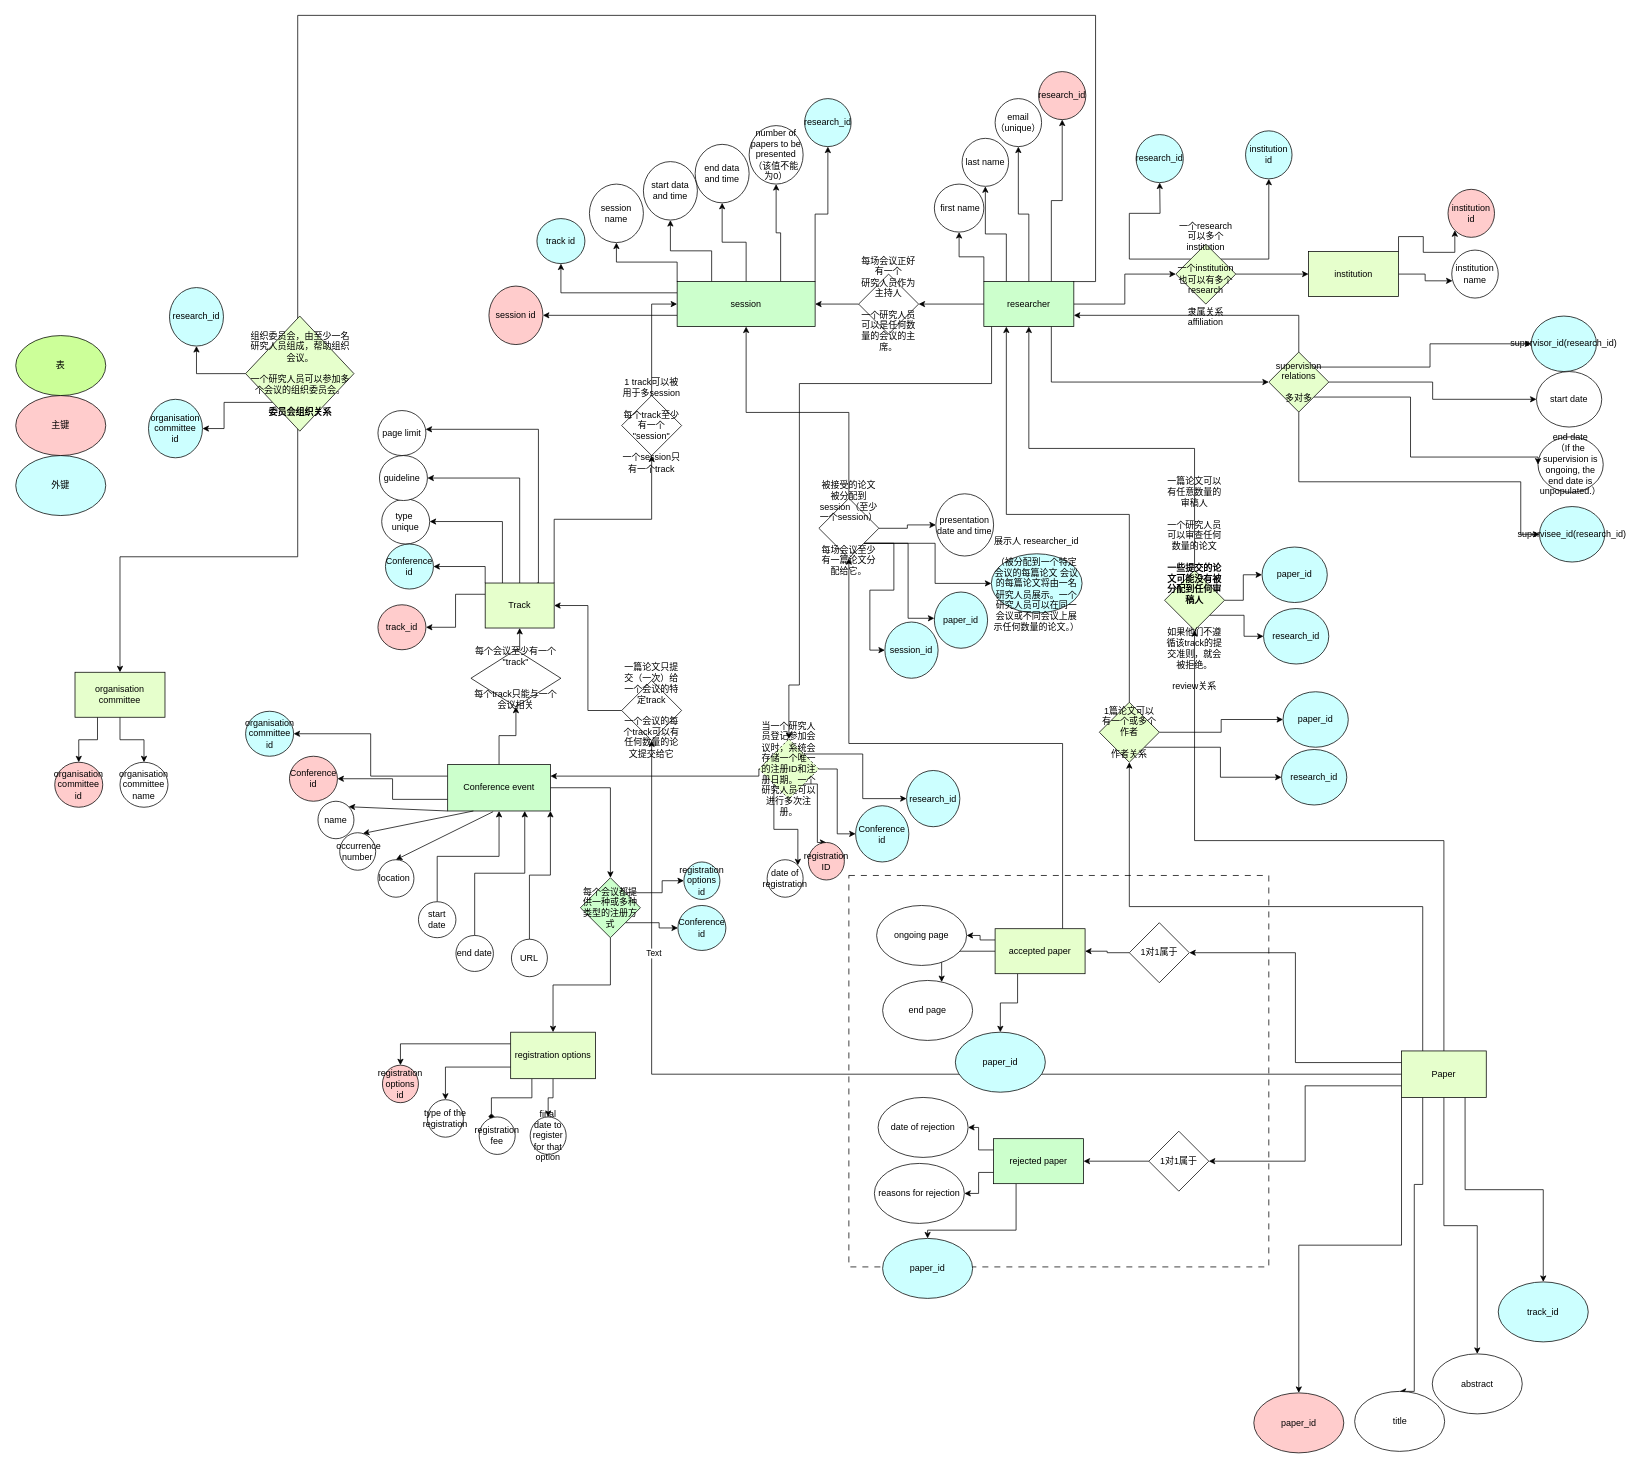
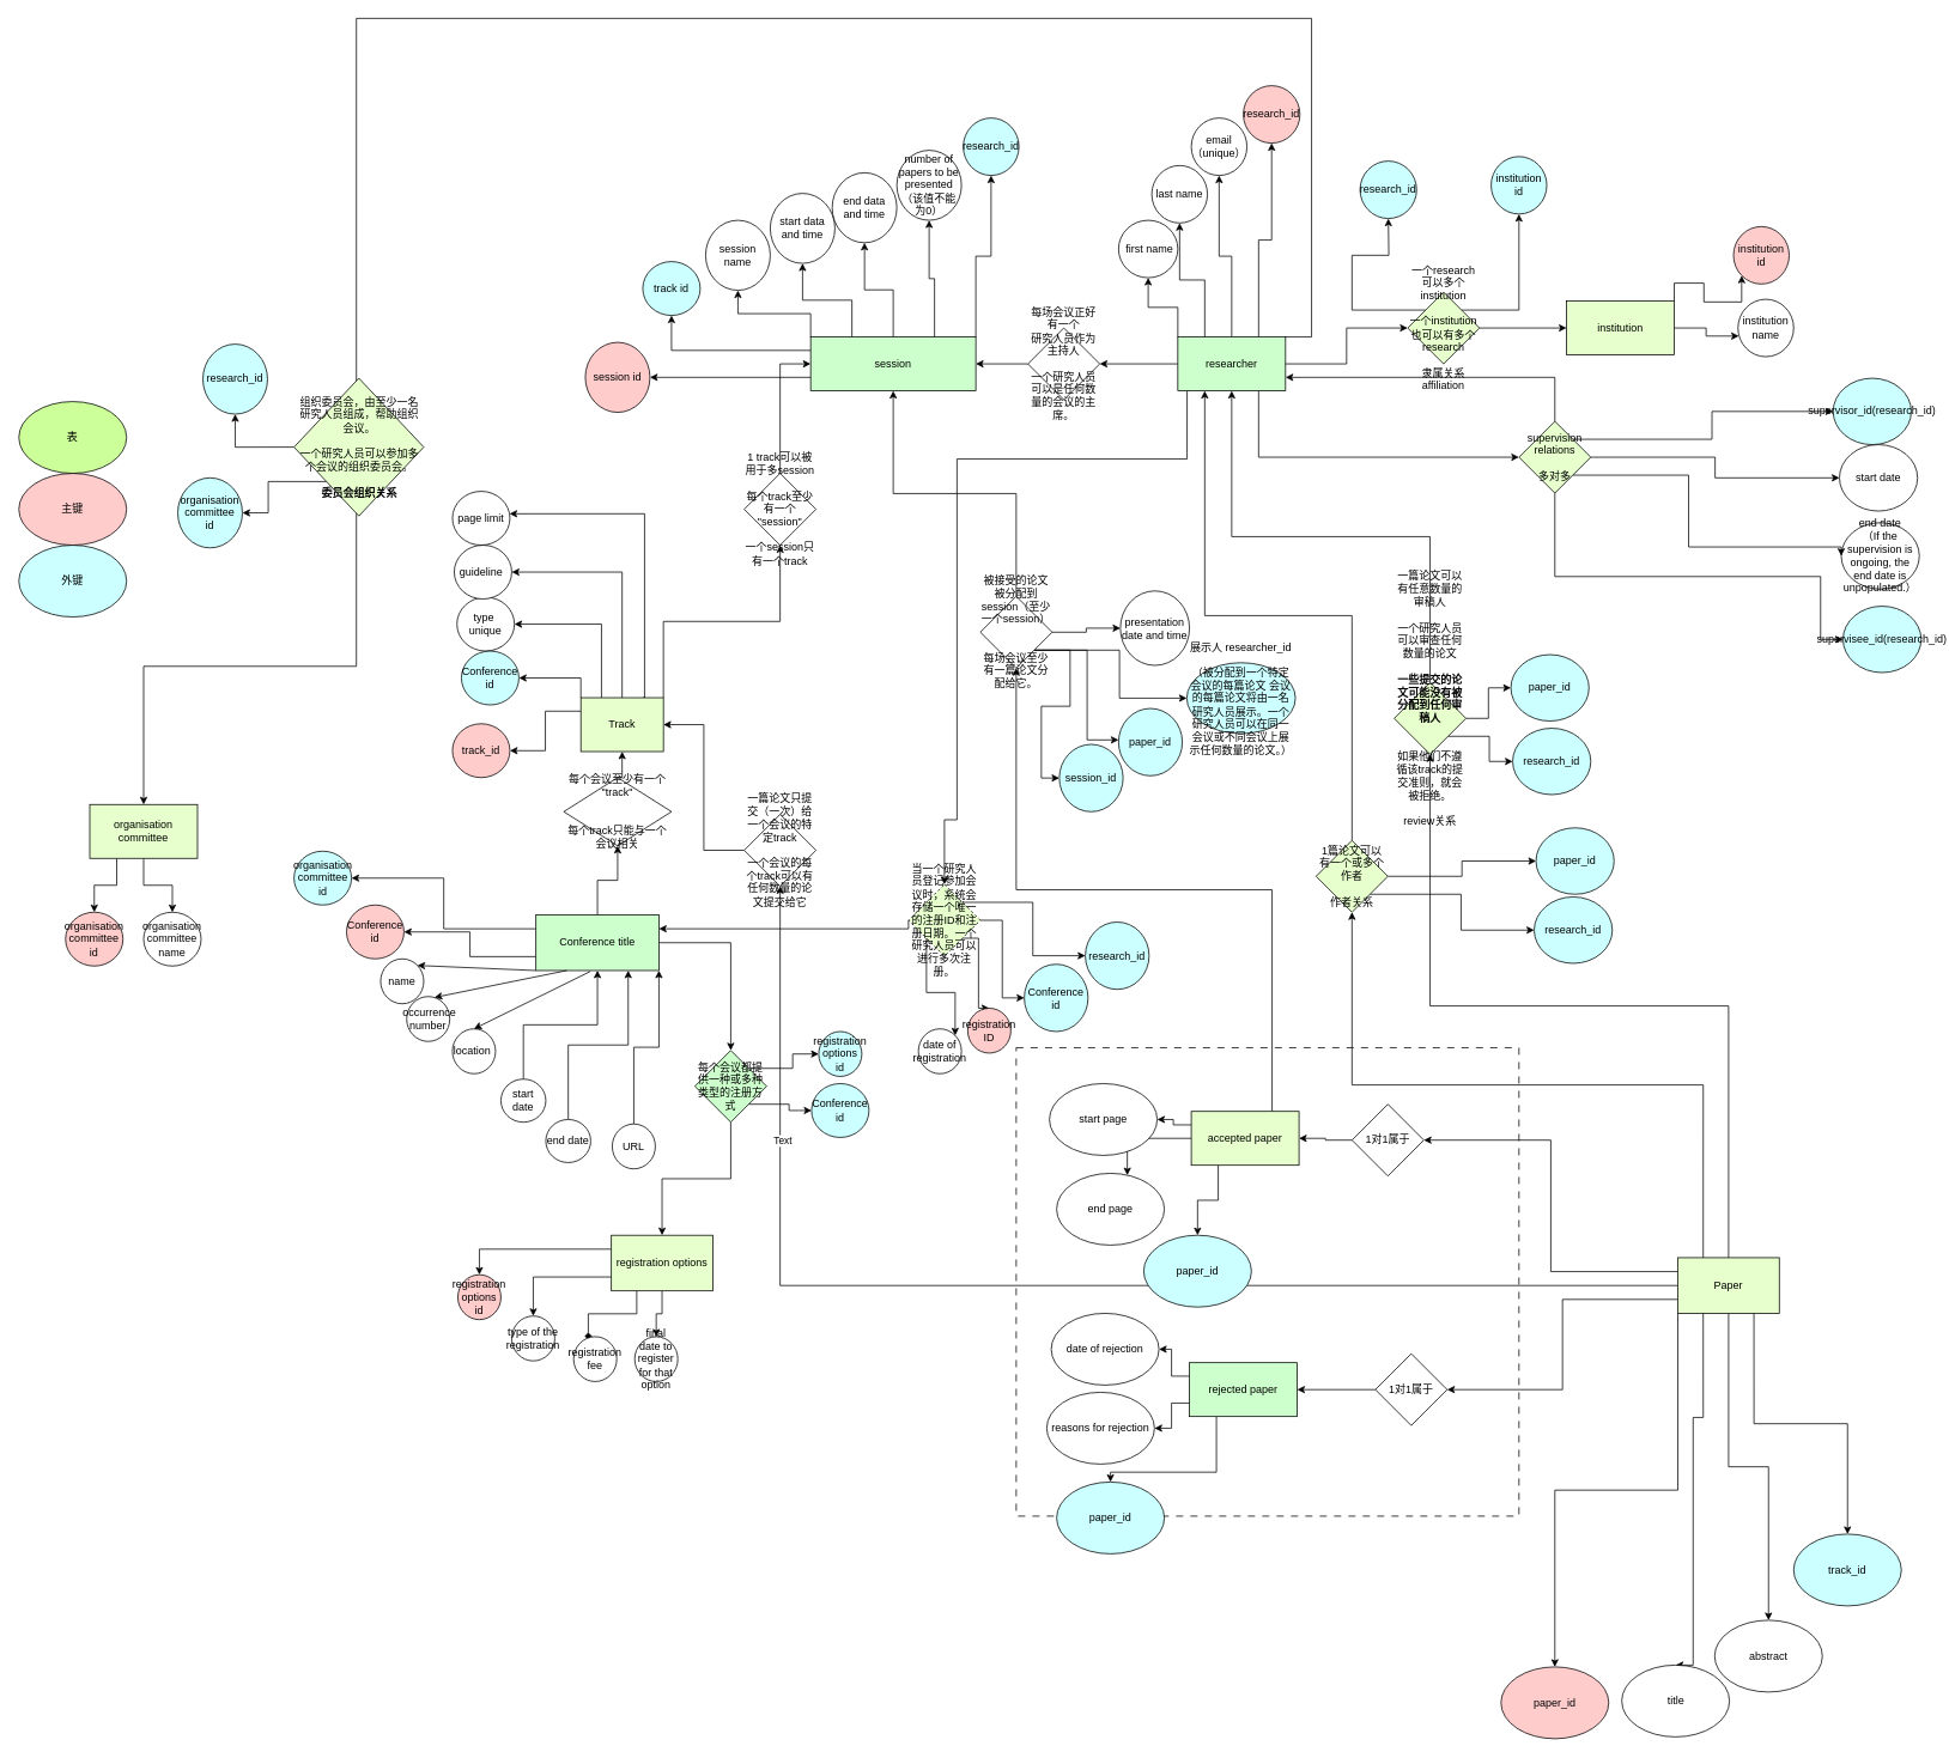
- <mxCell id="8" value="Conference event" style="rounded=0;whiteSpace=wrap;html=1;fillColor=#CCFFCC;" parent="1" vertex="1"><mxGeometry x="596" y="1019" width="137" height="62" as="geometry" /></mxCell>
+ <mxCell id="8" value="Conference title" style="rounded=0;whiteSpace=wrap;html=1;fillColor=#CCFFCC;" parent="1" vertex="1"><mxGeometry x="596" y="1019" width="137" height="62" as="geometry" /></mxCell>
- <mxCell id="114" value="ongoing page" style="ellipse;whiteSpace=wrap;html=1;" parent="1" vertex="1"><mxGeometry x="1168" y="1207" width="120" height="80" as="geometry" /></mxCell>
+ <mxCell id="114" value="start page" style="ellipse;whiteSpace=wrap;html=1;" parent="1" vertex="1"><mxGeometry x="1168" y="1207" width="120" height="80" as="geometry" /></mxCell>
